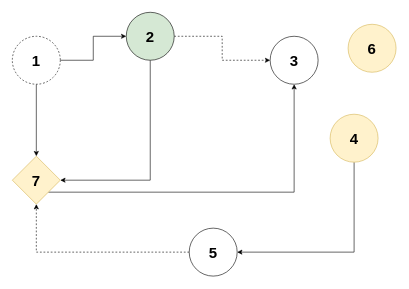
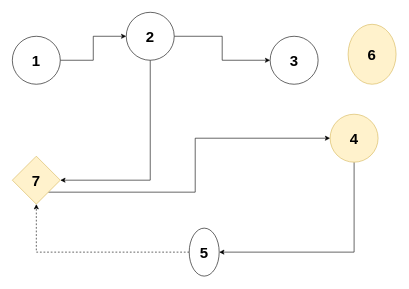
- <mxCell id="9" value="&lt;b&gt;&lt;font style=&quot;font-size: 25px;&quot;&gt;2&lt;/font&gt;&lt;/b&gt;" style="ellipse;whiteSpace=wrap;html=1;aspect=fixed;fillColor=#d5e8d4;" vertex="1" parent="1"><mxGeometry x="210" y="20" width="80" height="80" as="geometry" /></mxCell>
+ <mxCell id="9" value="&lt;b&gt;&lt;font style=&quot;font-size: 25px;&quot;&gt;2&lt;/font&gt;&lt;/b&gt;" style="ellipse;whiteSpace=wrap;html=1;aspect=fixed;" vertex="1" parent="1"><mxGeometry x="210" y="20" width="80" height="80" as="geometry" /></mxCell>
- <mxCell id="7" style="edgeStyle=orthogonalEdgeStyle;rounded=0;orthogonalLoop=1;jettySize=auto;html=1;exitX=1;exitY=0.5;exitDx=0;exitDy=0;dashed=1;" edge="1" parent="1" source="9" target="10"><mxGeometry relative="1" as="geometry" /></mxCell>
+ <mxCell id="7" style="edgeStyle=orthogonalEdgeStyle;rounded=0;orthogonalLoop=1;jettySize=auto;html=1;exitX=1;exitY=0.5;exitDx=0;exitDy=0;" edge="1" parent="1" source="9" target="10"><mxGeometry relative="1" as="geometry" /></mxCell>
- <mxCell id="13" value="&lt;b&gt;&lt;font style=&quot;font-size: 25px;&quot;&gt;6&lt;/font&gt;&lt;/b&gt;" style="ellipse;whiteSpace=wrap;html=1;aspect=fixed;fillColor=#fff2cc;strokeColor=#d6b656;" vertex="1" parent="1"><mxGeometry x="580" y="40" width="80" height="80" as="geometry" /></mxCell>
+ <mxCell id="13" value="&lt;b&gt;&lt;font style=&quot;font-size: 25px;&quot;&gt;6&lt;/font&gt;&lt;/b&gt;" style="ellipse;whiteSpace=wrap;html=1;aspect=fixed;fillColor=#fff2cc;strokeColor=#d6b656;" vertex="1" parent="1"><mxGeometry x="580" y="40" width="80" height="100" as="geometry" /></mxCell>
- <mxCell id="4" value="&lt;b&gt;&lt;font style=&quot;font-size: 25px;&quot;&gt;1&lt;/font&gt;&lt;/b&gt;" style="ellipse;whiteSpace=wrap;html=1;aspect=fixed;dashed=1;" vertex="1" parent="1"><mxGeometry x="20" y="60" width="80" height="80" as="geometry" /></mxCell>
+ <mxCell id="4" value="&lt;b&gt;&lt;font style=&quot;font-size: 25px;&quot;&gt;1&lt;/font&gt;&lt;/b&gt;" style="ellipse;whiteSpace=wrap;html=1;aspect=fixed;" vertex="1" parent="1"><mxGeometry x="20" y="60" width="80" height="80" as="geometry" /></mxCell>
- <mxCell id="5" style="edgeStyle=orthogonalEdgeStyle;rounded=0;orthogonalLoop=1;jettySize=auto;html=1;exitX=1;exitY=1;exitDx=0;exitDy=0;" edge="1" parent="1" source="6" target="10"><mxGeometry relative="1" as="geometry" /></mxCell>
+ <mxCell id="5" style="edgeStyle=orthogonalEdgeStyle;rounded=0;orthogonalLoop=1;jettySize=auto;html=1;exitX=1;exitY=1;exitDx=0;exitDy=0;" edge="1" parent="1" source="6" target="15"><mxGeometry relative="1" as="geometry" /></mxCell>
- <mxCell id="3" style="edgeStyle=orthogonalEdgeStyle;rounded=0;orthogonalLoop=1;jettySize=auto;html=1;exitX=0.5;exitY=1;exitDx=0;exitDy=0;" edge="1" parent="1" source="4" target="6"><mxGeometry relative="1" as="geometry" /></mxCell>
- <mxCell id="12" value="&lt;b&gt;&lt;font style=&quot;font-size: 25px;&quot;&gt;5&lt;/font&gt;&lt;/b&gt;" style="ellipse;whiteSpace=wrap;html=1;aspect=fixed;" vertex="1" parent="1"><mxGeometry x="315" y="380" width="80" height="80" as="geometry" /></mxCell>
+ <mxCell id="12" value="&lt;b&gt;&lt;font style=&quot;font-size: 25px;&quot;&gt;5&lt;/font&gt;&lt;/b&gt;" style="ellipse;whiteSpace=wrap;html=1;aspect=fixed;" vertex="1" parent="1"><mxGeometry x="315" y="380" width="50" height="80" as="geometry" /></mxCell>
